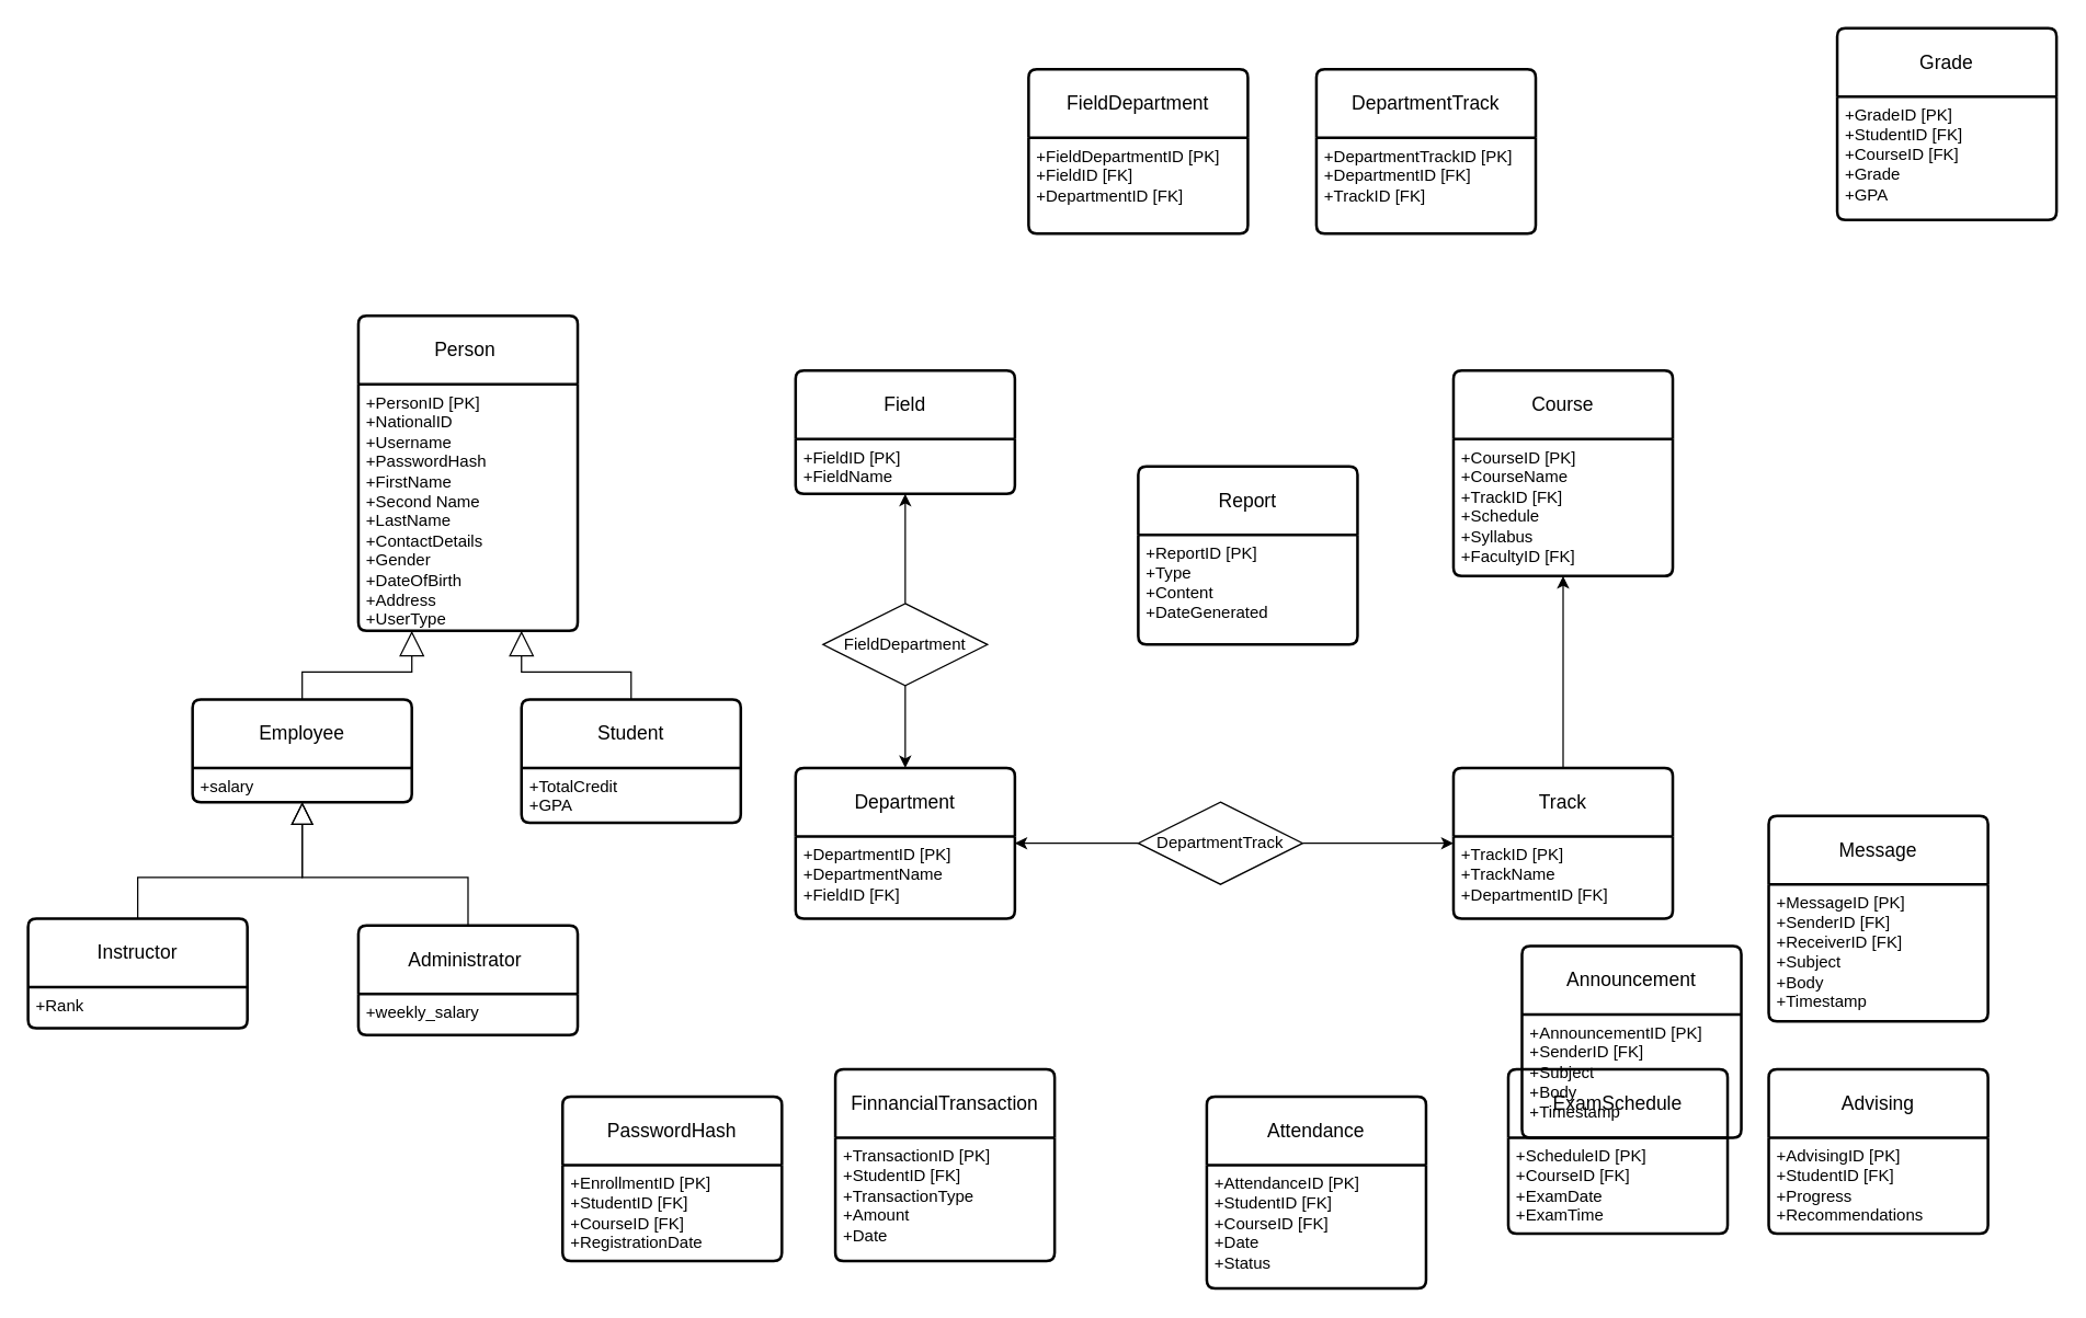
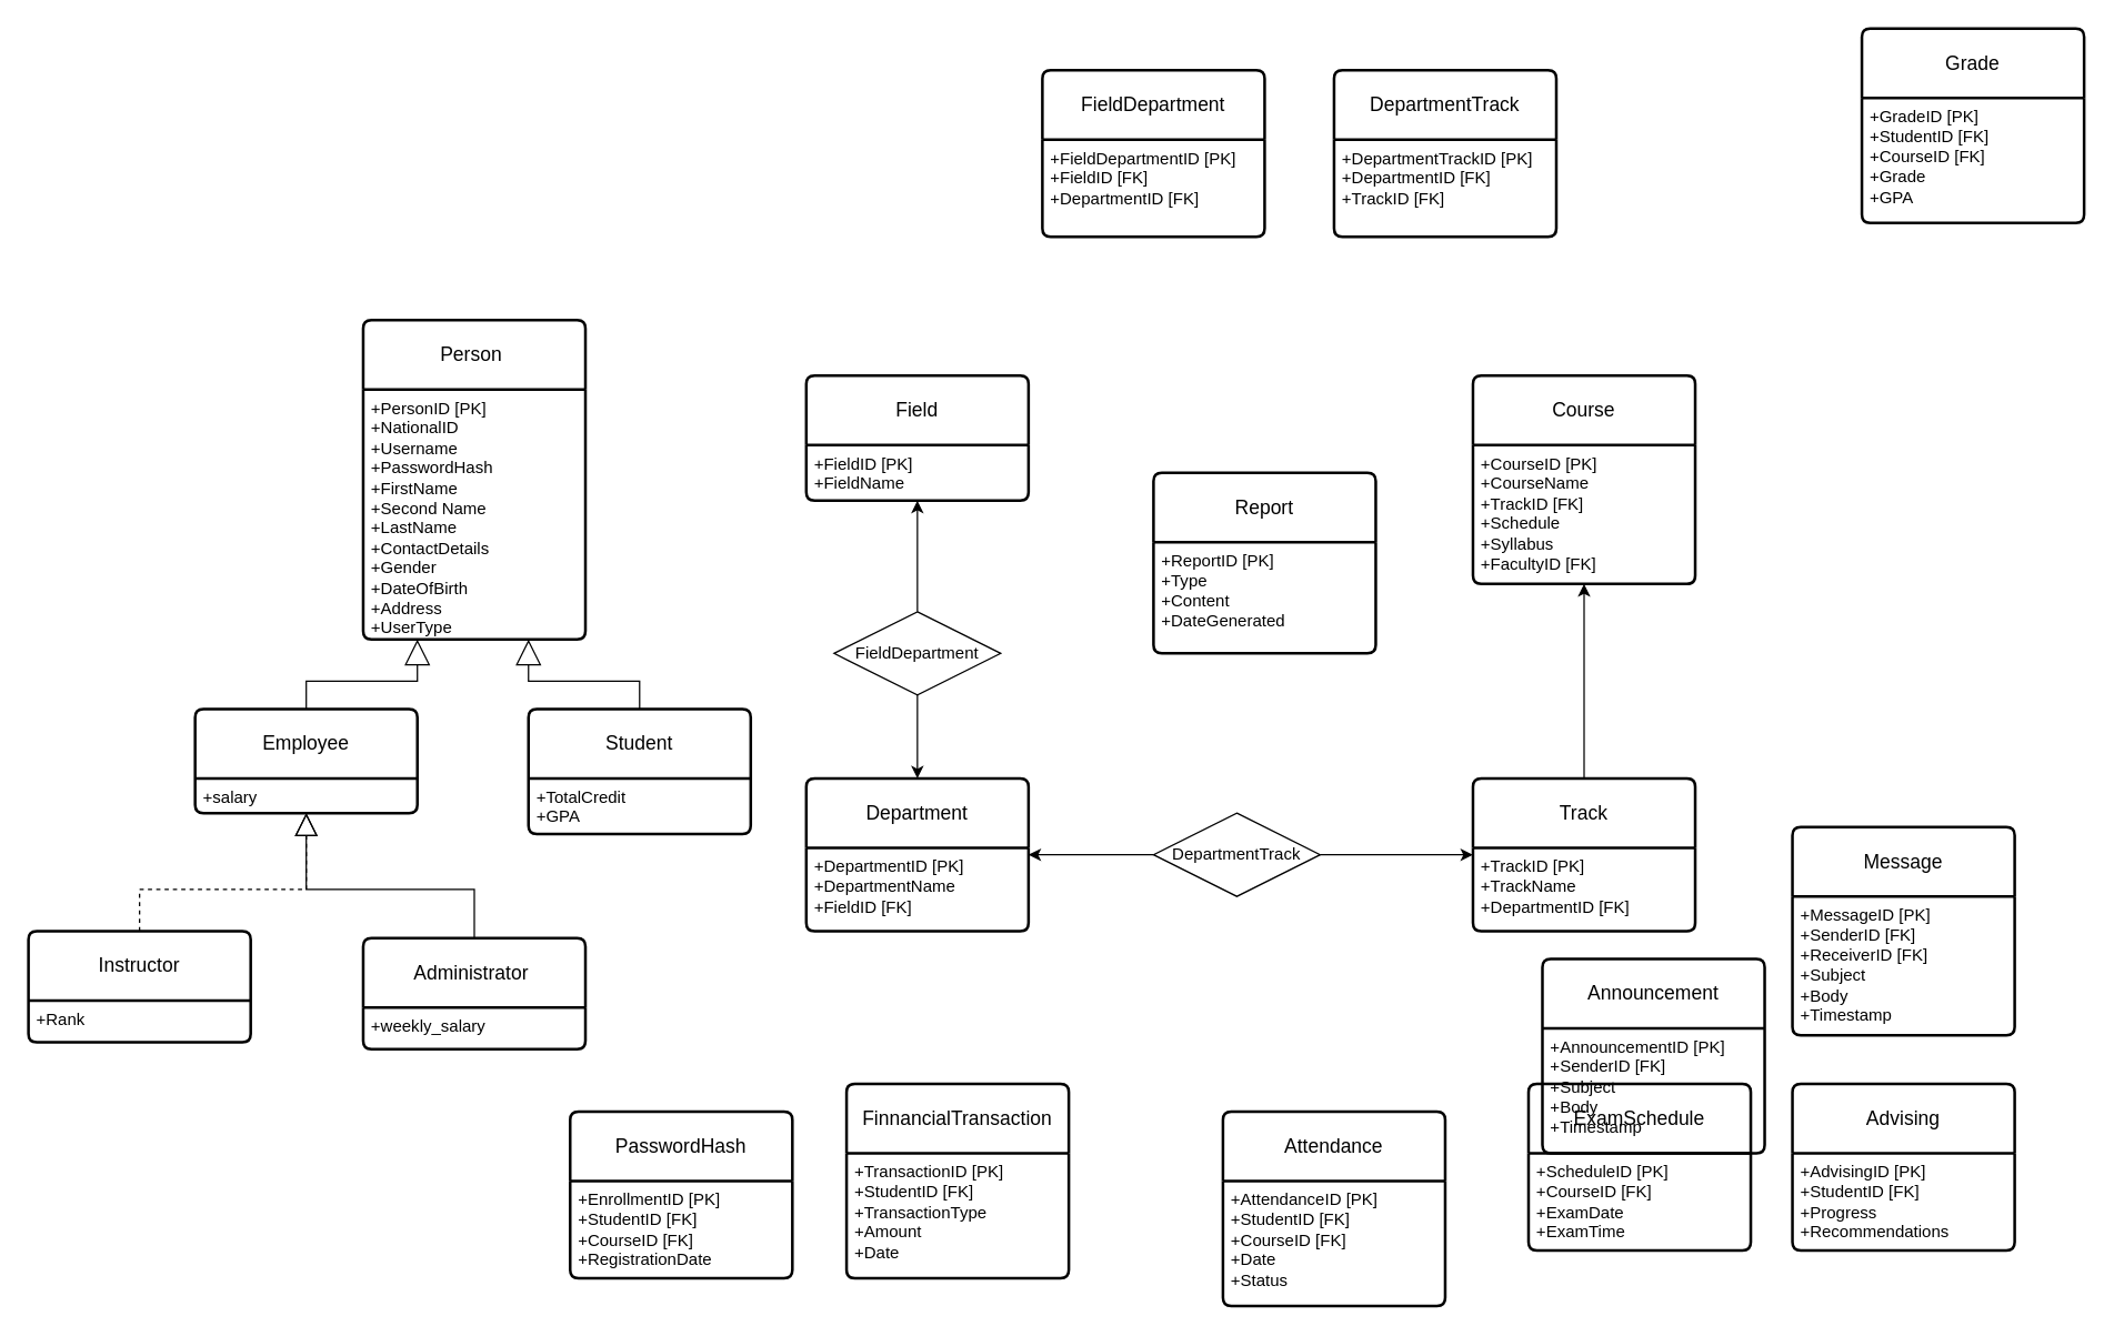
- <mxCell id="40" style="edgeStyle=orthogonalEdgeStyle;rounded=0;orthogonalLoop=1;jettySize=auto;html=1;entryX=0.5;entryY=1;entryDx=0;entryDy=0;endArrow=block;endFill=0;endSize=14;" parent="1" source="41" target="37" edge="1"><mxGeometry relative="1" as="geometry"><Array as="points"><mxPoint x="100" y="640" /><mxPoint x="220" y="640" /></Array></mxGeometry></mxCell>
+ <mxCell id="40" style="edgeStyle=orthogonalEdgeStyle;rounded=0;orthogonalLoop=1;jettySize=auto;html=1;entryX=0.5;entryY=1;entryDx=0;entryDy=0;endArrow=block;endFill=0;endSize=14;dashed=1;" parent="1" source="41" target="37" edge="1"><mxGeometry relative="1" as="geometry"><Array as="points"><mxPoint x="100" y="640" /><mxPoint x="220" y="640" /></Array></mxGeometry></mxCell>
